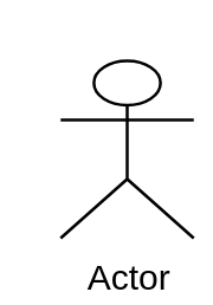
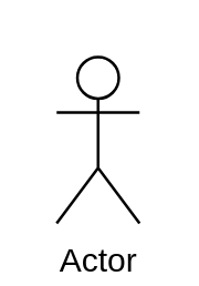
- <mxCell id="2" value="Actor" style="shape=umlActor;verticalLabelPosition=bottom;verticalAlign=top;html=1;outlineConnect=0;" vertex="1" parent="1"><mxGeometry x="20" y="20" width="45" height="60" as="geometry" /></mxCell>
+ <mxCell id="2" value="Actor" style="shape=umlActor;verticalLabelPosition=bottom;verticalAlign=top;html=1;outlineConnect=0;" vertex="1" parent="1"><mxGeometry x="20" y="20" width="30" height="60" as="geometry" /></mxCell>
